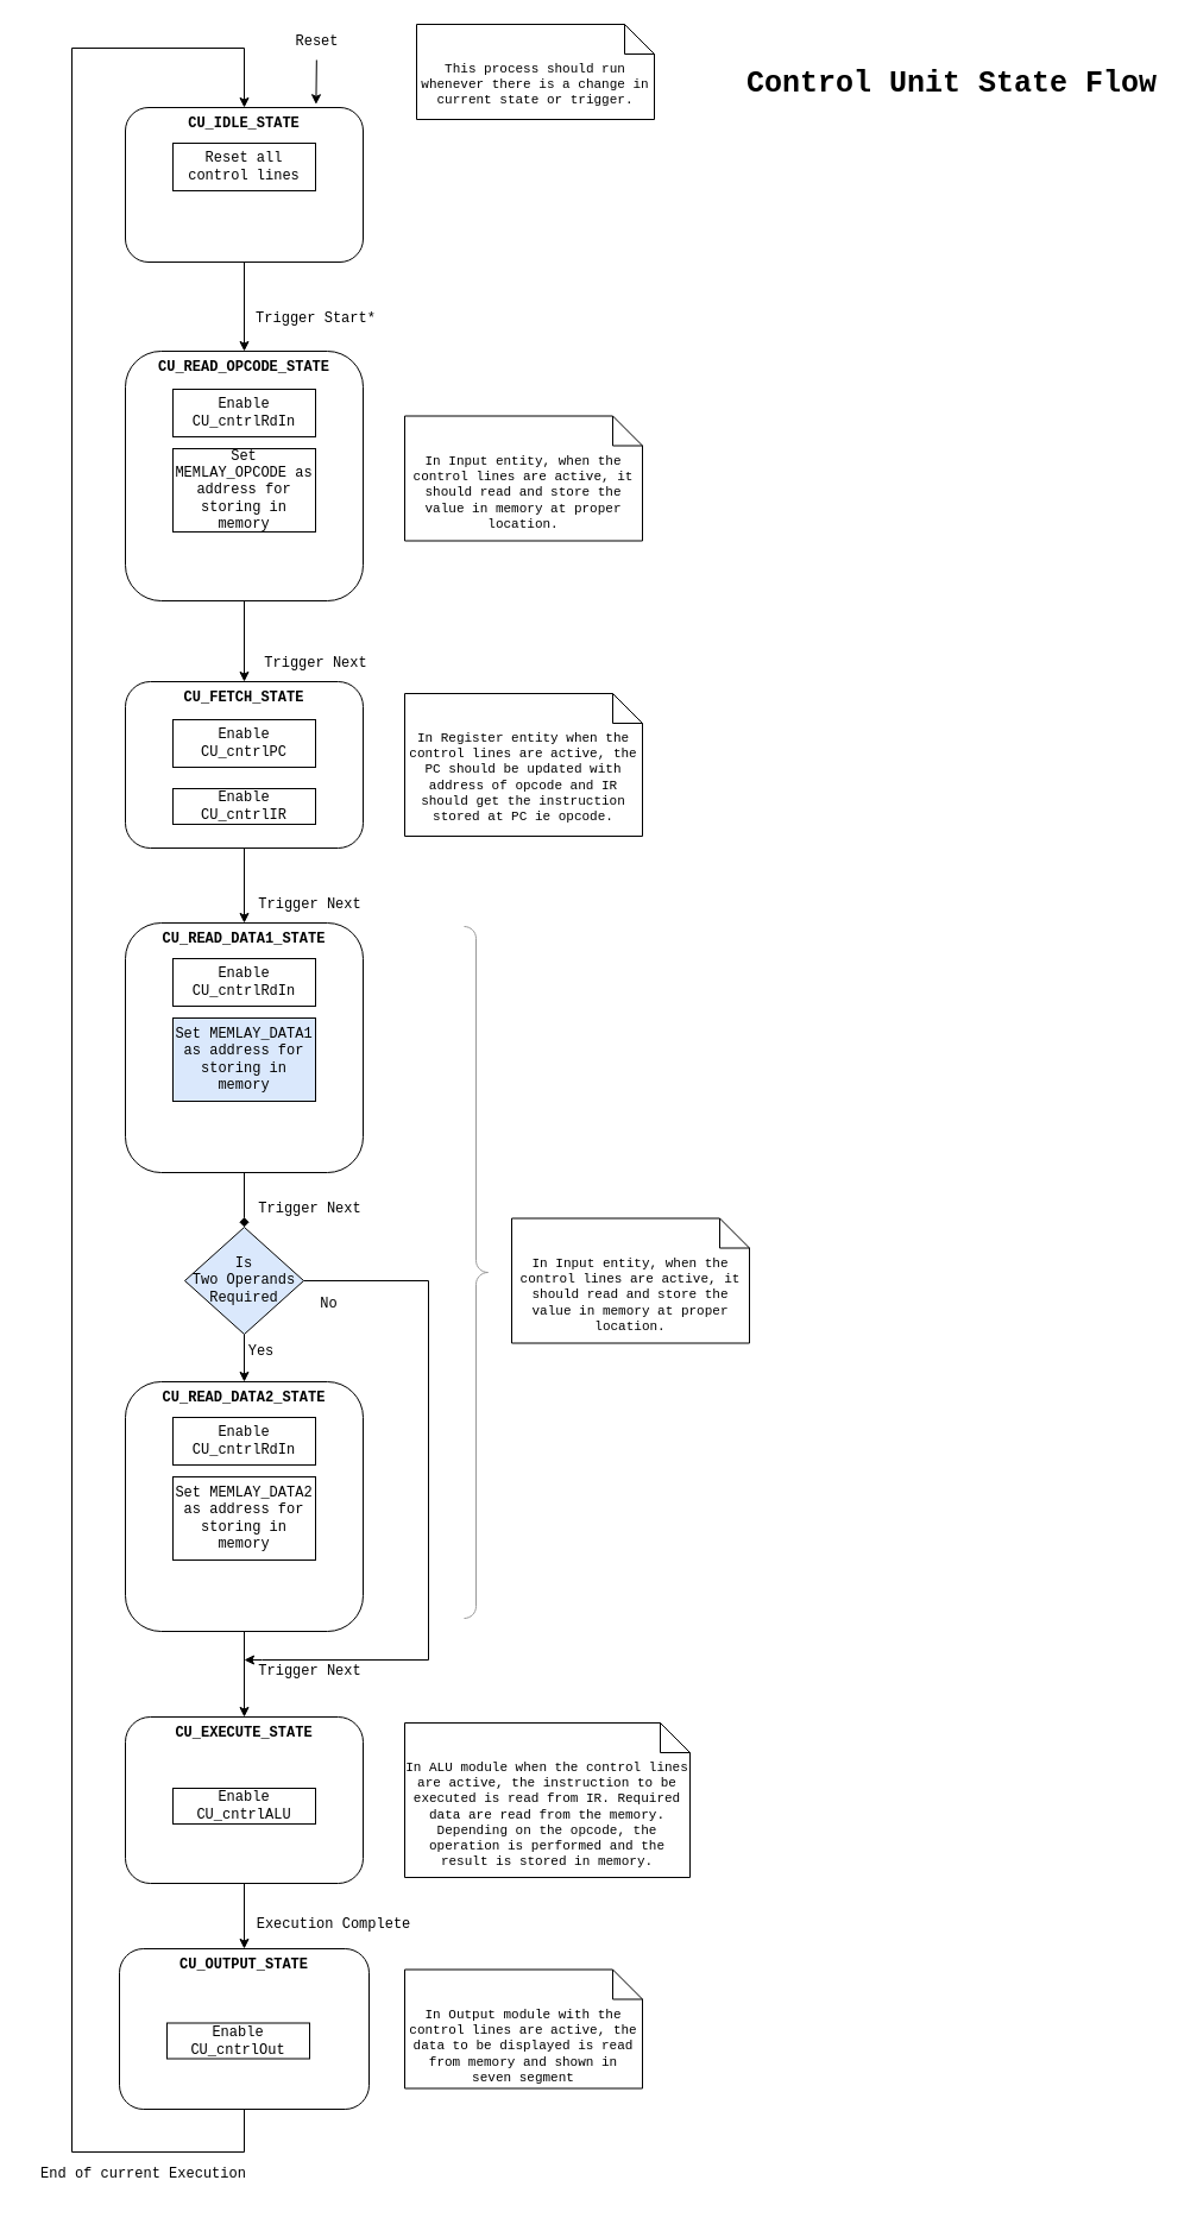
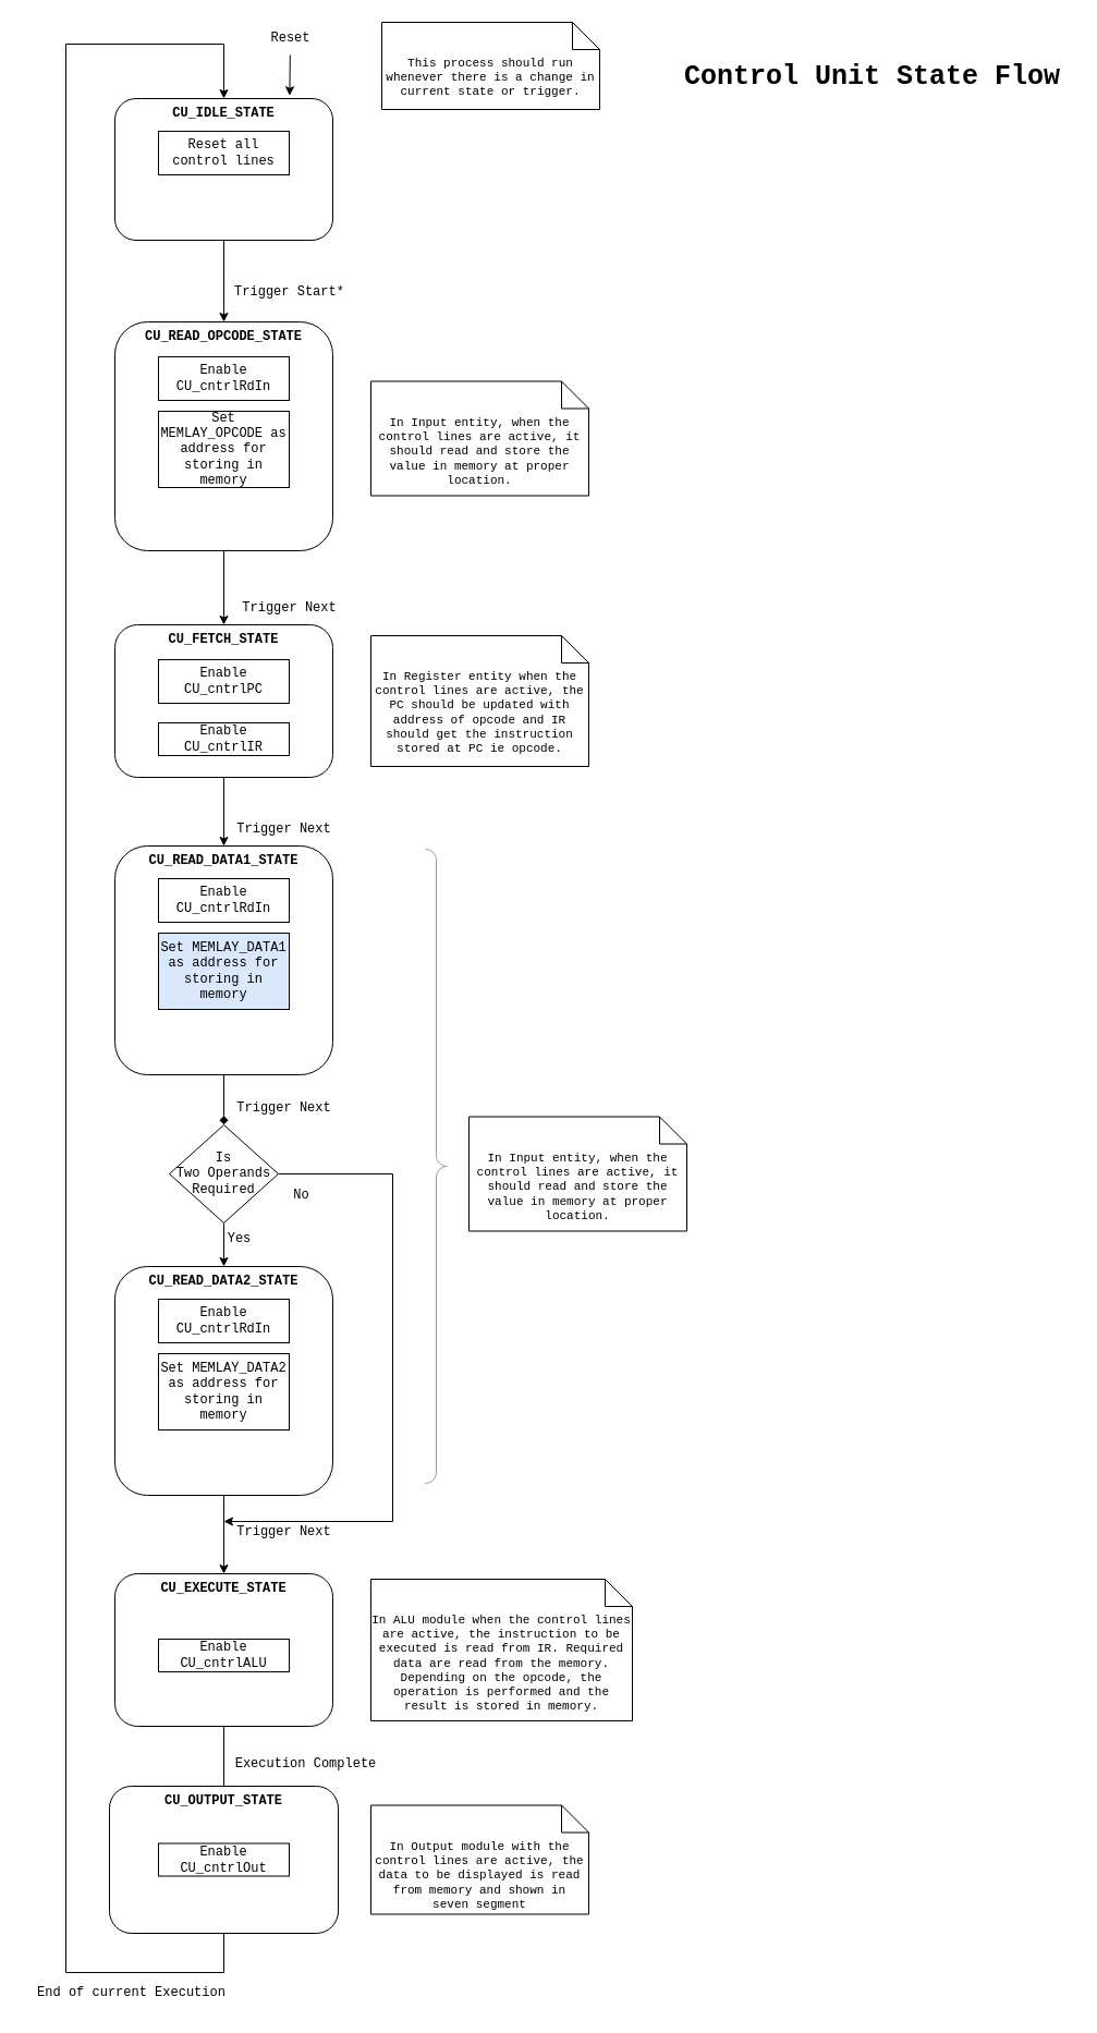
- <mxCell id="15" value="Is &lt;br&gt;Two Operands Required" style="rhombus;whiteSpace=wrap;html=1;fontFamily=Courier New;fillColor=#dae8fc;" parent="1" vertex="1"><mxGeometry x="155" y="1032" width="100" height="90" as="geometry" /></mxCell>
+ <mxCell id="15" value="Is &lt;br&gt;Two Operands Required" style="rhombus;whiteSpace=wrap;html=1;fontFamily=Courier New;" parent="1" vertex="1"><mxGeometry x="155" y="1032" width="100" height="90" as="geometry" /></mxCell>
- <mxCell id="7" style="edgeStyle=orthogonalEdgeStyle;rounded=0;orthogonalLoop=1;jettySize=auto;html=1;exitX=0.5;exitY=1;exitDx=0;exitDy=0;entryX=0.5;entryY=0;entryDx=0;entryDy=0;fontFamily=Courier New;" parent="1" source="8" target="10" edge="1"><mxGeometry relative="1" as="geometry" /></mxCell>
+ <mxCell id="7" style="edgeStyle=orthogonalEdgeStyle;rounded=0;orthogonalLoop=1;jettySize=auto;html=1;exitX=0.5;exitY=1;exitDx=0;exitDy=0;entryX=0.5;entryY=0;entryDx=0;entryDy=0;fontFamily=Courier New;endArrow=none;" parent="1" source="8" target="10" edge="1"><mxGeometry relative="1" as="geometry" /></mxCell>
- <mxCell id="36" value="Enable CU_cntrlOut" style="rounded=0;whiteSpace=wrap;html=1;fontFamily=Courier New;" parent="1" vertex="1"><mxGeometry x="140" y="1701.5" width="120" height="30" as="geometry" /></mxCell>
+ <mxCell id="36" value="Enable CU_cntrlOut" style="rounded=0;whiteSpace=wrap;html=1;fontFamily=Courier New;" parent="1" vertex="1"><mxGeometry x="145" y="1691.5" width="120" height="30" as="geometry" /></mxCell>
